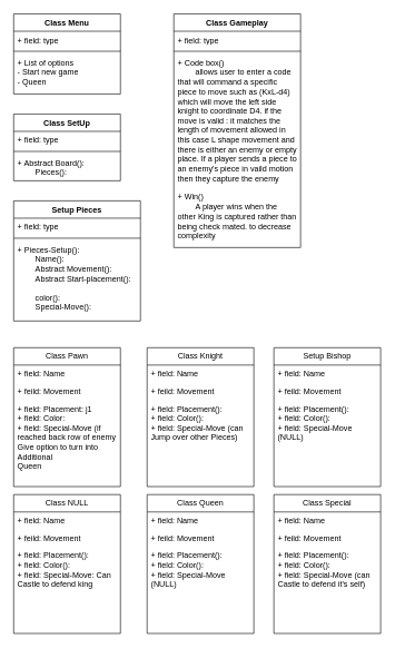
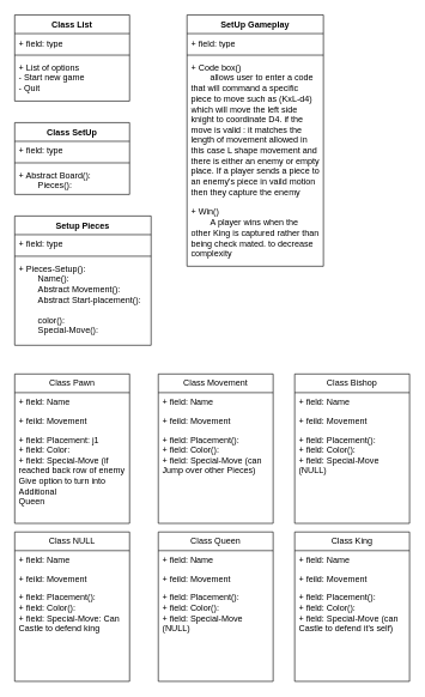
- <mxCell id="2" value="Class Menu" style="swimlane;fontStyle=1;align=center;verticalAlign=top;childLayout=stackLayout;horizontal=1;startSize=26;horizontalStack=0;resizeParent=1;resizeParentMax=0;resizeLast=0;collapsible=1;marginBottom=0;whiteSpace=wrap;html=1;" vertex="1" parent="1"><mxGeometry x="20" y="20" width="160" height="120" as="geometry" /></mxCell>
+ <mxCell id="2" value="Class List" style="swimlane;fontStyle=1;align=center;verticalAlign=top;childLayout=stackLayout;horizontal=1;startSize=26;horizontalStack=0;resizeParent=1;resizeParentMax=0;resizeLast=0;collapsible=1;marginBottom=0;whiteSpace=wrap;html=1;" vertex="1" parent="1"><mxGeometry x="20" y="20" width="160" height="120" as="geometry" /></mxCell>
- <mxCell id="14" value="Class Gameplay" style="swimlane;fontStyle=1;align=center;verticalAlign=top;childLayout=stackLayout;horizontal=1;startSize=26;horizontalStack=0;resizeParent=1;resizeParentMax=0;resizeLast=0;collapsible=1;marginBottom=0;whiteSpace=wrap;html=1;" vertex="1" parent="1"><mxGeometry x="260" y="20" width="190" height="350" as="geometry" /></mxCell>
+ <mxCell id="14" value="SetUp Gameplay" style="swimlane;fontStyle=1;align=center;verticalAlign=top;childLayout=stackLayout;horizontal=1;startSize=26;horizontalStack=0;resizeParent=1;resizeParentMax=0;resizeLast=0;collapsible=1;marginBottom=0;whiteSpace=wrap;html=1;" vertex="1" parent="1"><mxGeometry x="260" y="20" width="190" height="350" as="geometry" /></mxCell>
- <mxCell id="5" value="+ List of options&amp;nbsp;&lt;div&gt;- Start new game&amp;nbsp;&lt;/div&gt;&lt;div&gt;- Queen&amp;nbsp;&lt;span style=&quot;background-color: initial;&quot;&gt;&amp;nbsp;&lt;/span&gt;&lt;/div&gt;&lt;div&gt;&lt;div&gt;&lt;br&gt;&lt;/div&gt;&lt;/div&gt;" style="text;strokeColor=none;fillColor=none;align=left;verticalAlign=top;spacingLeft=4;spacingRight=4;overflow=hidden;rotatable=0;points=[[0,0.5],[1,0.5]];portConstraint=eastwest;whiteSpace=wrap;html=1;" vertex="1" parent="2"><mxGeometry y="60" width="160" height="60" as="geometry" /></mxCell>
+ <mxCell id="5" value="+ List of options&amp;nbsp;&lt;div&gt;- Start new game&amp;nbsp;&lt;/div&gt;&lt;div&gt;- Quit&amp;nbsp;&lt;span style=&quot;background-color: initial;&quot;&gt;&amp;nbsp;&lt;/span&gt;&lt;/div&gt;&lt;div&gt;&lt;div&gt;&lt;br&gt;&lt;/div&gt;&lt;/div&gt;" style="text;strokeColor=none;fillColor=none;align=left;verticalAlign=top;spacingLeft=4;spacingRight=4;overflow=hidden;rotatable=0;points=[[0,0.5],[1,0.5]];portConstraint=eastwest;whiteSpace=wrap;html=1;" vertex="1" parent="2"><mxGeometry y="60" width="160" height="60" as="geometry" /></mxCell>
- <mxCell id="22" value="Class Knight" style="swimlane;fontStyle=0;childLayout=stackLayout;horizontal=1;startSize=26;fillColor=none;horizontalStack=0;resizeParent=1;resizeParentMax=0;resizeLast=0;collapsible=1;marginBottom=0;whiteSpace=wrap;html=1;" vertex="1" parent="1"><mxGeometry x="220" y="520" width="160" height="208" as="geometry" /></mxCell>
+ <mxCell id="22" value="Class Movement" style="swimlane;fontStyle=0;childLayout=stackLayout;horizontal=1;startSize=26;fillColor=none;horizontalStack=0;resizeParent=1;resizeParentMax=0;resizeLast=0;collapsible=1;marginBottom=0;whiteSpace=wrap;html=1;" vertex="1" parent="1"><mxGeometry x="220" y="520" width="160" height="208" as="geometry" /></mxCell>
- <mxCell id="26" value="Setup Bishop" style="swimlane;fontStyle=0;childLayout=stackLayout;horizontal=1;startSize=26;fillColor=none;horizontalStack=0;resizeParent=1;resizeParentMax=0;resizeLast=0;collapsible=1;marginBottom=0;whiteSpace=wrap;html=1;" vertex="1" parent="1"><mxGeometry x="410" y="520" width="160" height="208" as="geometry" /></mxCell>
+ <mxCell id="26" value="Class Bishop" style="swimlane;fontStyle=0;childLayout=stackLayout;horizontal=1;startSize=26;fillColor=none;horizontalStack=0;resizeParent=1;resizeParentMax=0;resizeLast=0;collapsible=1;marginBottom=0;whiteSpace=wrap;html=1;" vertex="1" parent="1"><mxGeometry x="410" y="520" width="160" height="208" as="geometry" /></mxCell>
- <mxCell id="38" value="Class Special" style="swimlane;fontStyle=0;childLayout=stackLayout;horizontal=1;startSize=26;fillColor=none;horizontalStack=0;resizeParent=1;resizeParentMax=0;resizeLast=0;collapsible=1;marginBottom=0;whiteSpace=wrap;html=1;" vertex="1" parent="1"><mxGeometry x="410" y="740" width="160" height="208" as="geometry" /></mxCell>
+ <mxCell id="38" value="Class King" style="swimlane;fontStyle=0;childLayout=stackLayout;horizontal=1;startSize=26;fillColor=none;horizontalStack=0;resizeParent=1;resizeParentMax=0;resizeLast=0;collapsible=1;marginBottom=0;whiteSpace=wrap;html=1;" vertex="1" parent="1"><mxGeometry x="410" y="740" width="160" height="208" as="geometry" /></mxCell>
